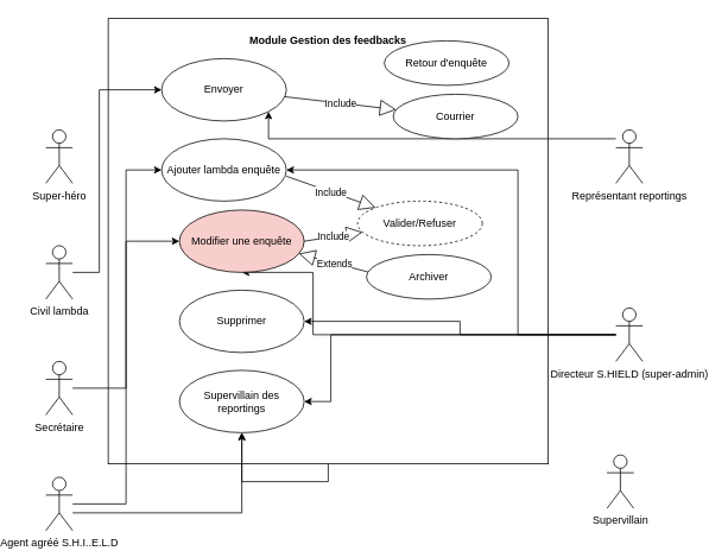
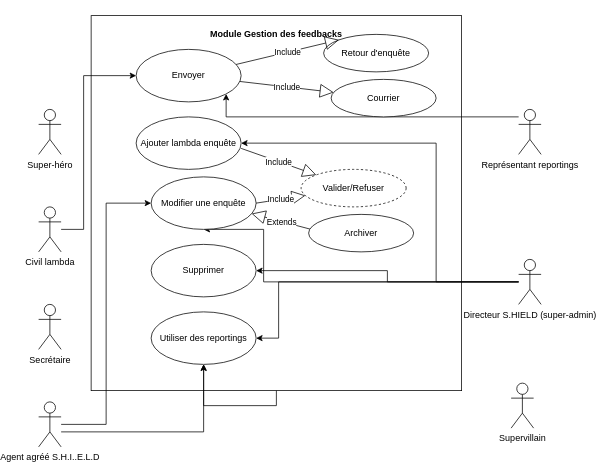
+ <mxCell id="28" value="Include" style="endArrow=block;endSize=16;endFill=0;html=1;entryX=0;entryY=0;entryDx=0;entryDy=0;" parent="1" source="4" target="27" edge="1"><mxGeometry width="160" relative="1" as="geometry"><mxPoint x="400" y="70" as="sourcePoint" /><mxPoint x="660" y="125" as="targetPoint" /></mxGeometry></mxCell>
- <mxCell id="18" style="edgeStyle=orthogonalEdgeStyle;rounded=0;orthogonalLoop=1;jettySize=auto;html=1;" parent="1" source="19" target="31" edge="1"><mxGeometry relative="1" as="geometry"><Array as="points"><mxPoint x="110" y="435" /><mxPoint x="110" y="190" /></Array></mxGeometry></mxCell>
- <mxCell id="20" value="Modifier une enquête" style="ellipse;whiteSpace=wrap;html=1;fillColor=#f8cecc;" parent="1" vertex="1"><mxGeometry x="170" y="235" width="140" height="70" as="geometry" /></mxCell>
+ <mxCell id="20" value="Modifier une enquête" style="ellipse;whiteSpace=wrap;html=1;" parent="1" vertex="1"><mxGeometry x="170" y="235" width="140" height="70" as="geometry" /></mxCell>
- <mxCell id="23" value="Supervillain des reportings" style="ellipse;whiteSpace=wrap;html=1;" parent="1" vertex="1"><mxGeometry x="170" y="415" width="140" height="70" as="geometry" /></mxCell>
+ <mxCell id="23" value="Utiliser des reportings" style="ellipse;whiteSpace=wrap;html=1;" parent="1" vertex="1"><mxGeometry x="170" y="415" width="140" height="70" as="geometry" /></mxCell>
